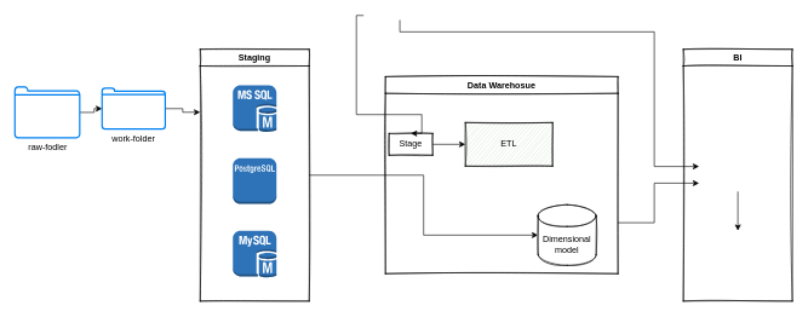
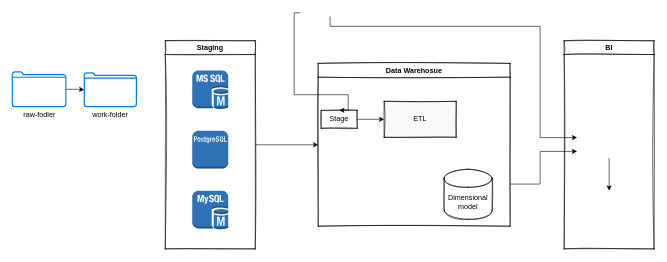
- <mxCell id="3" value="raw-fodler" style="html=1;verticalLabelPosition=bottom;align=center;labelBackgroundColor=#ffffff;verticalAlign=top;strokeWidth=2;strokeColor=#0080F0;shadow=0;dashed=0;shape=mxgraph.ios7.icons.folder;" vertex="1" parent="1"><mxGeometry x="20" y="119" width="89.23" height="70" as="geometry" /></mxCell>
+ <mxCell id="3" value="raw-fodler" style="html=1;verticalLabelPosition=bottom;align=center;labelBackgroundColor=#ffffff;verticalAlign=top;strokeWidth=2;strokeColor=#0080F0;shadow=0;dashed=0;shape=mxgraph.ios7.icons.folder;" vertex="1" parent="1"><mxGeometry x="20" y="119" width="89.23" height="58" as="geometry" /></mxCell>
- <mxCell id="7" style="edgeStyle=orthogonalEdgeStyle;rounded=0;orthogonalLoop=1;jettySize=auto;html=1;entryX=0;entryY=0.25;entryDx=0;entryDy=0;" edge="1" parent="1" source="8" target="10"><mxGeometry relative="1" as="geometry" /></mxCell>
- <mxCell id="9" style="edgeStyle=orthogonalEdgeStyle;rounded=0;orthogonalLoop=1;jettySize=auto;html=1;" edge="1" parent="1" source="10" target="17"><mxGeometry relative="1" as="geometry" /></mxCell>
+ <mxCell id="9" style="edgeStyle=orthogonalEdgeStyle;rounded=0;orthogonalLoop=1;jettySize=auto;html=1;entryX=0;entryY=0.5;entryDx=0;entryDy=0;" edge="1" parent="1" source="10" target="12"><mxGeometry relative="1" as="geometry" /></mxCell>
